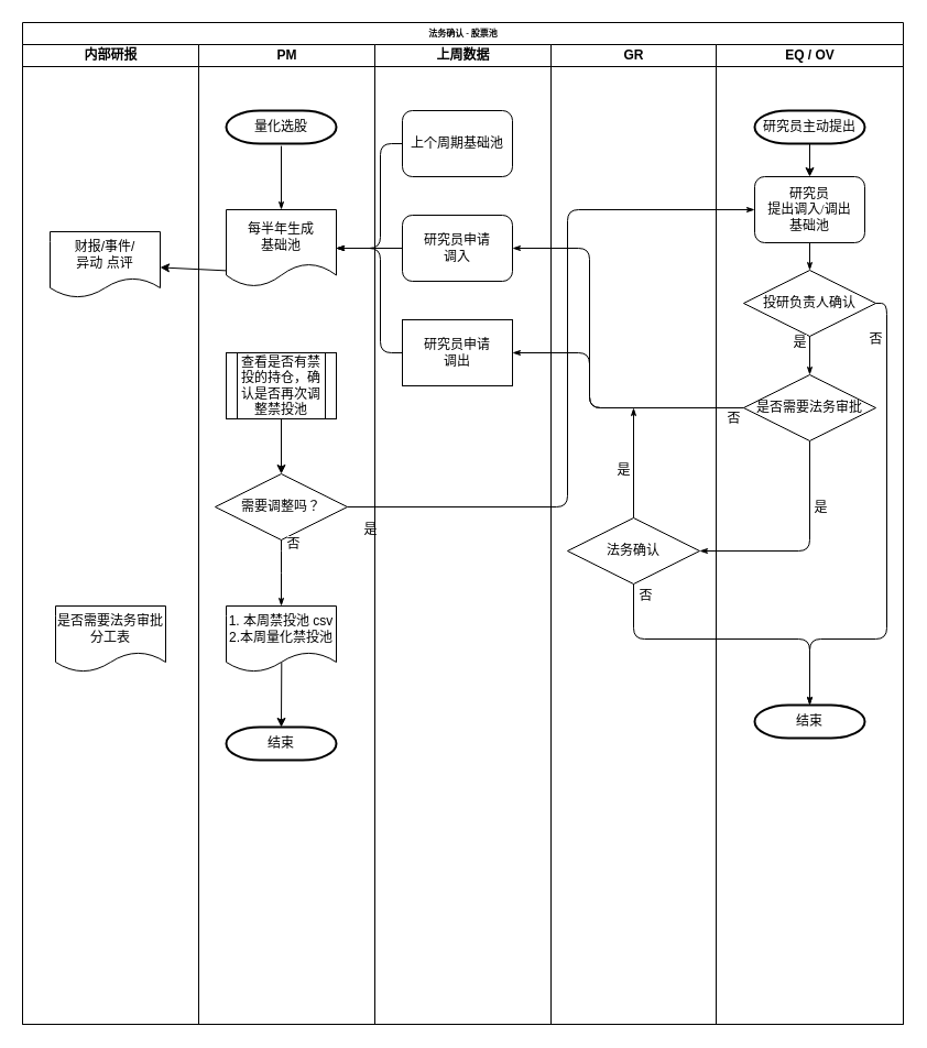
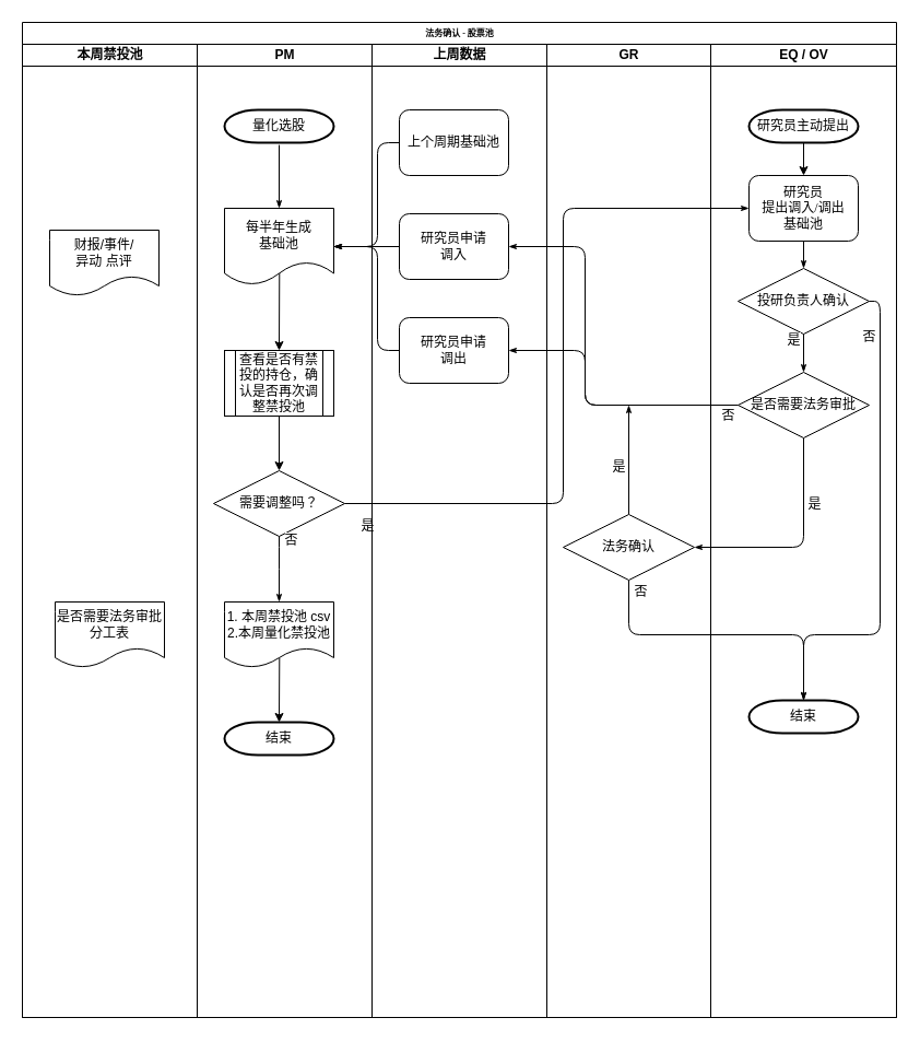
- <mxCell id="3" value="内部研报" style="swimlane;html=1;startSize=20;" parent="2" vertex="1"><mxGeometry y="20" width="160" height="890" as="geometry"><mxRectangle y="20" width="30" height="890" as="alternateBounds" /></mxGeometry></mxCell>
+ <mxCell id="3" value="本周禁投池" style="swimlane;html=1;startSize=20;" parent="2" vertex="1"><mxGeometry y="20" width="160" height="890" as="geometry"><mxRectangle y="20" width="30" height="890" as="alternateBounds" /></mxGeometry></mxCell>
- <mxCell id="13" value="" style="endArrow=classic;html=1;exitX=0.503;exitY=0.826;exitDx=0;exitDy=0;exitPerimeter=0;" parent="3" source="16" target="5" edge="1"><mxGeometry width="50" height="50" relative="1" as="geometry"><mxPoint x="245" y="230" as="sourcePoint" /><mxPoint x="265" y="200" as="targetPoint" /></mxGeometry></mxCell>
+ <mxCell id="13" value="" style="endArrow=classic;html=1;entryX=0.5;entryY=0;entryDx=0;entryDy=0;exitX=0.503;exitY=0.826;exitDx=0;exitDy=0;exitPerimeter=0;" parent="3" source="16" target="15" edge="1"><mxGeometry width="50" height="50" relative="1" as="geometry"><mxPoint x="245" y="230" as="sourcePoint" /><mxPoint x="265" y="200" as="targetPoint" /></mxGeometry></mxCell>
- <mxCell id="19" value="&lt;font style=&quot;font-size: 12px&quot;&gt;研究员申请&lt;br&gt;调出&lt;/font&gt;" style="whiteSpace=wrap;html=1;shadow=0;labelBackgroundColor=none;strokeWidth=1;fontFamily=Verdana;fontSize=8;align=center;rounded=0;" parent="18" vertex="1"><mxGeometry x="185" y="250" width="100" height="60" as="geometry" /></mxCell>
+ <mxCell id="19" value="&lt;font style=&quot;font-size: 12px&quot;&gt;研究员申请&lt;br&gt;调出&lt;/font&gt;" style="rounded=1;whiteSpace=wrap;html=1;shadow=0;labelBackgroundColor=none;strokeWidth=1;fontFamily=Verdana;fontSize=8;align=center;" parent="18" vertex="1"><mxGeometry x="185" y="250" width="100" height="60" as="geometry" /></mxCell>
